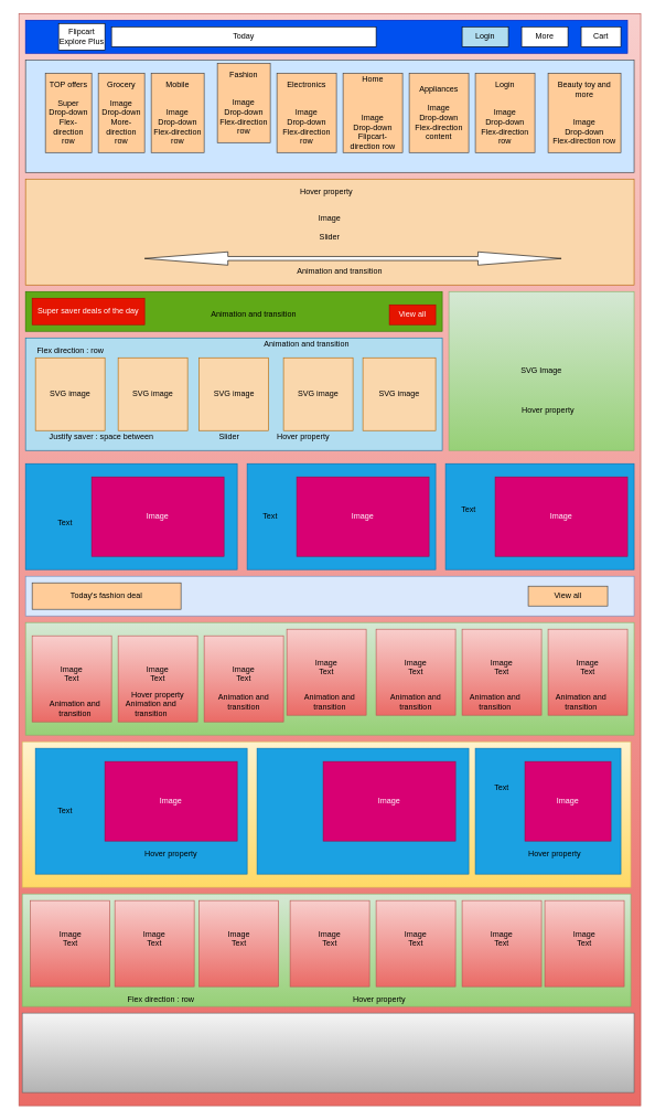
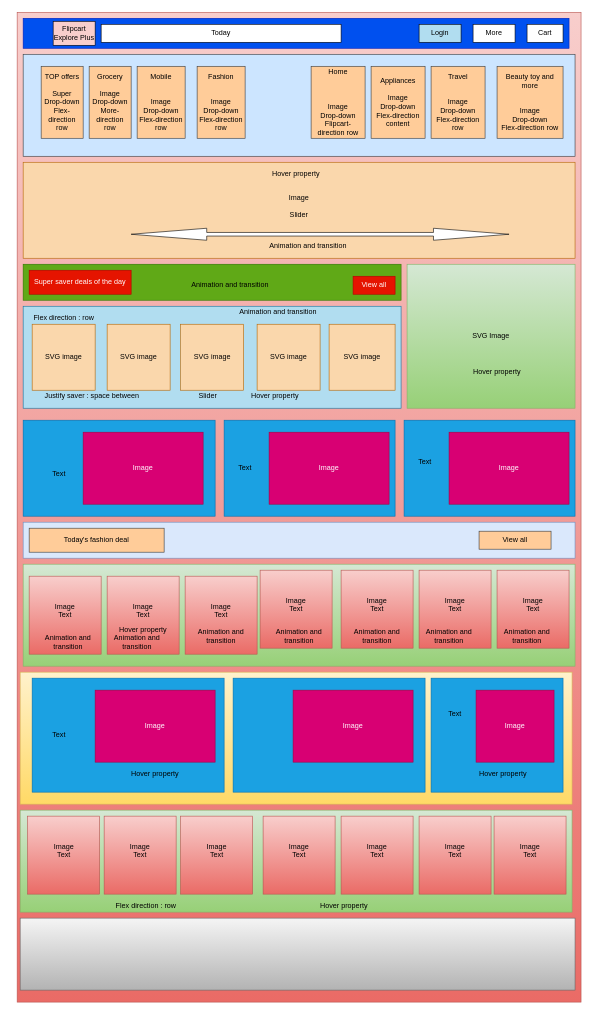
- <mxCell id="4" value="&lt;div&gt;Flipcart&lt;/div&gt;&lt;div&gt;Explore Plus&lt;br&gt;&lt;/div&gt;" style="rounded=0;whiteSpace=wrap;html=1;" vertex="1" parent="1"><mxGeometry x="88" y="35" width="70" height="40" as="geometry" /></mxCell>
+ <mxCell id="4" value="&lt;div&gt;Flipcart&lt;/div&gt;&lt;div&gt;Explore Plus&lt;br&gt;&lt;/div&gt;" style="rounded=0;whiteSpace=wrap;html=1;fillColor=#f8cecc;" vertex="1" parent="1"><mxGeometry x="88" y="35" width="70" height="40" as="geometry" /></mxCell>
- <mxCell id="16" value="&lt;div&gt;Fashion &lt;br&gt;&lt;/div&gt;&lt;div&gt;&lt;br&gt;&lt;/div&gt;&lt;div&gt;&lt;br&gt;&lt;/div&gt;&lt;div&gt;&lt;div&gt;Image&lt;/div&gt;&lt;div&gt;Drop-down&lt;/div&gt;Flex-direction row&lt;/div&gt;" style="rounded=0;whiteSpace=wrap;html=1;fillColor=#ffcc99;strokeColor=#36393d;" vertex="1" parent="1"><mxGeometry x="328" y="95" width="80" height="120" as="geometry" /></mxCell>
+ <mxCell id="16" value="&lt;div&gt;Fashion &lt;br&gt;&lt;/div&gt;&lt;div&gt;&lt;br&gt;&lt;/div&gt;&lt;div&gt;&lt;br&gt;&lt;/div&gt;&lt;div&gt;&lt;div&gt;Image&lt;/div&gt;&lt;div&gt;Drop-down&lt;/div&gt;Flex-direction row&lt;/div&gt;" style="rounded=0;whiteSpace=wrap;html=1;fillColor=#ffcc99;strokeColor=#36393d;" vertex="1" parent="1"><mxGeometry x="328" y="110" width="80" height="120" as="geometry" /></mxCell>
- <mxCell id="15" value="&lt;div&gt;Electronics&lt;/div&gt;&lt;div&gt;&lt;br&gt;&lt;/div&gt;&lt;div&gt;&lt;br&gt;&lt;/div&gt;&lt;div&gt;&lt;div&gt;Image&lt;/div&gt;&lt;div&gt;Drop-down&lt;/div&gt;Flex-direction row&lt;/div&gt;" style="rounded=0;whiteSpace=wrap;html=1;fillColor=#ffcc99;strokeColor=#36393d;" vertex="1" parent="1"><mxGeometry x="418" y="110" width="90" height="120" as="geometry" /></mxCell>
- <mxCell id="12" value="&lt;div&gt;Login &lt;br&gt;&lt;/div&gt;&lt;div&gt;&lt;br&gt;&lt;/div&gt;&lt;div&gt;&lt;br&gt;&lt;/div&gt;&lt;div&gt;&lt;div&gt;Image&lt;/div&gt;&lt;div&gt;Drop-down&lt;/div&gt;Flex-direction row&lt;/div&gt;" style="rounded=0;whiteSpace=wrap;html=1;fillColor=#ffcc99;strokeColor=#36393d;" vertex="1" parent="1"><mxGeometry x="718" y="110" width="90" height="120" as="geometry" /></mxCell>
+ <mxCell id="12" value="&lt;div&gt;Travel &lt;br&gt;&lt;/div&gt;&lt;div&gt;&lt;br&gt;&lt;/div&gt;&lt;div&gt;&lt;br&gt;&lt;/div&gt;&lt;div&gt;&lt;div&gt;Image&lt;/div&gt;&lt;div&gt;Drop-down&lt;/div&gt;Flex-direction row&lt;/div&gt;" style="rounded=0;whiteSpace=wrap;html=1;fillColor=#ffcc99;strokeColor=#36393d;" vertex="1" parent="1"><mxGeometry x="718" y="110" width="90" height="120" as="geometry" /></mxCell>
